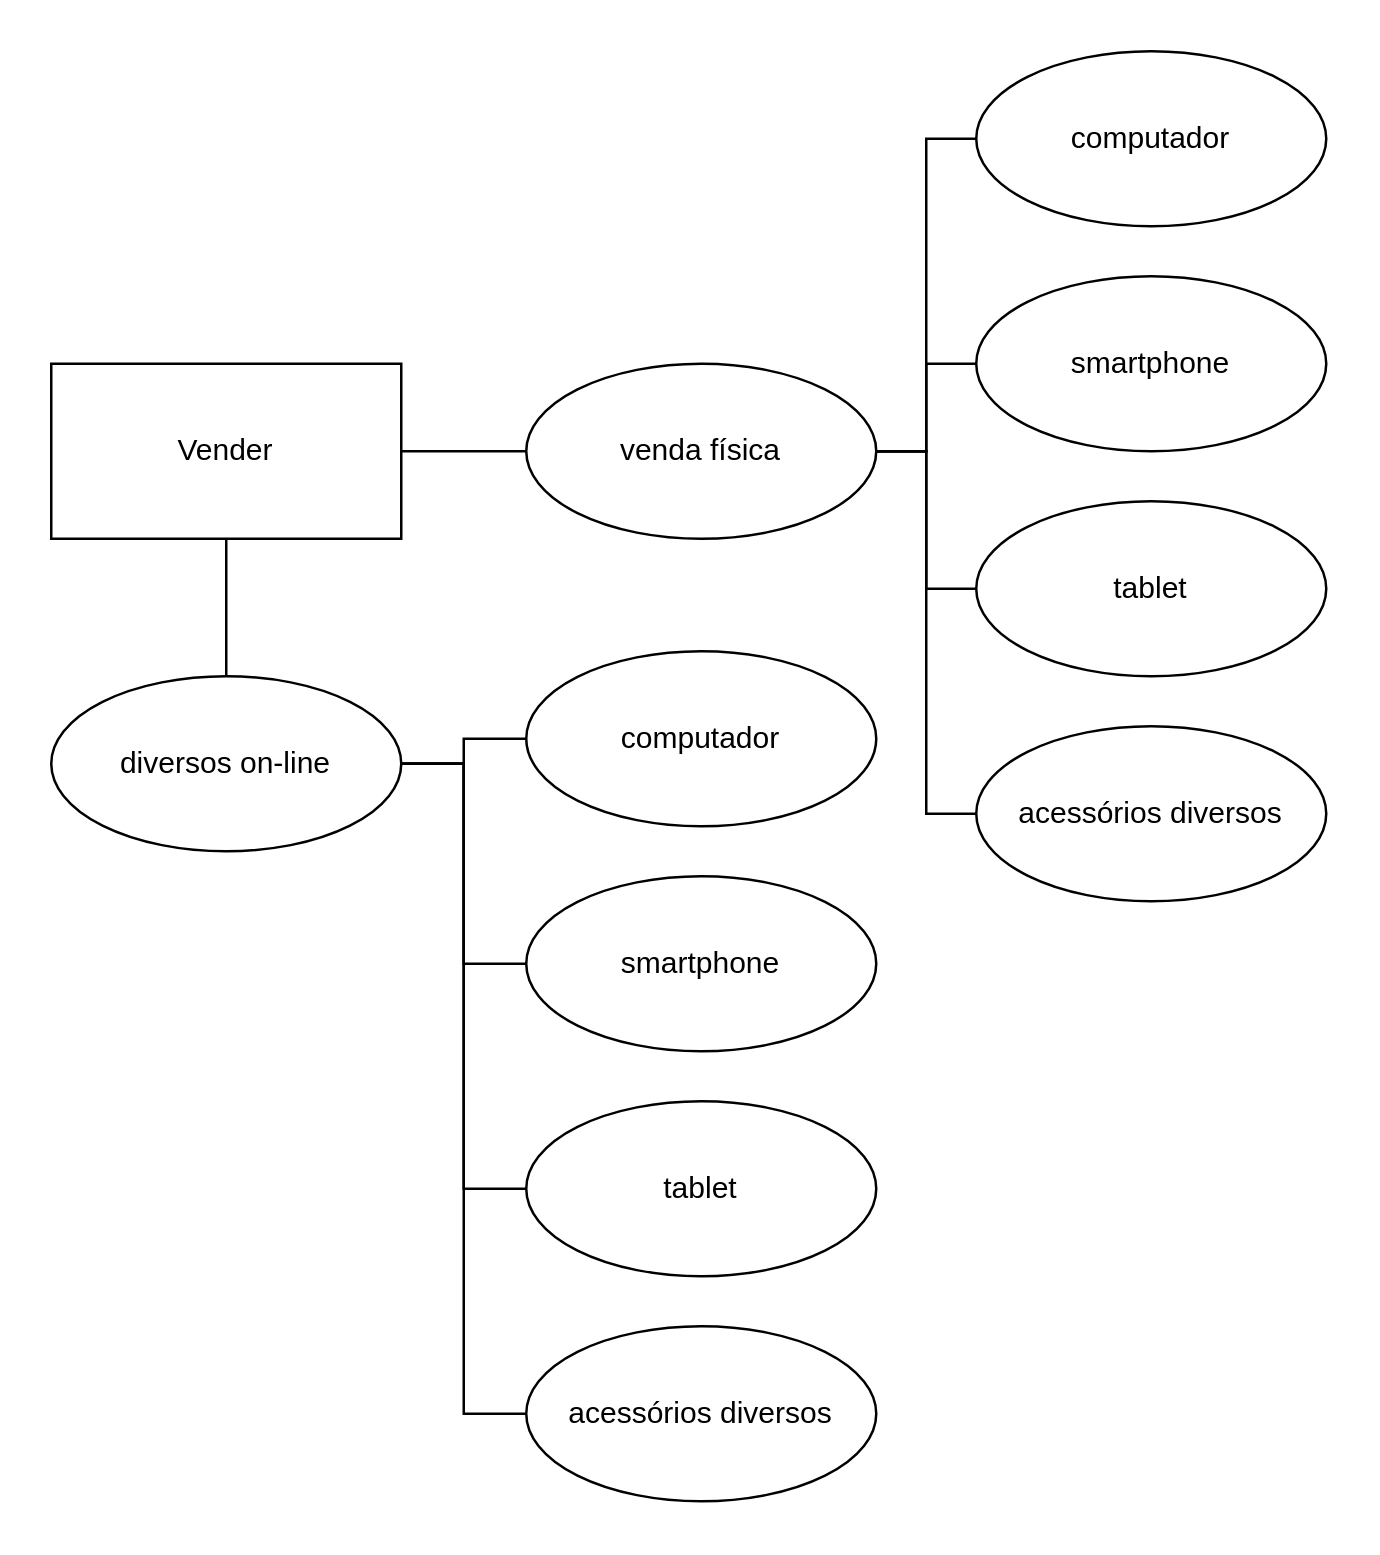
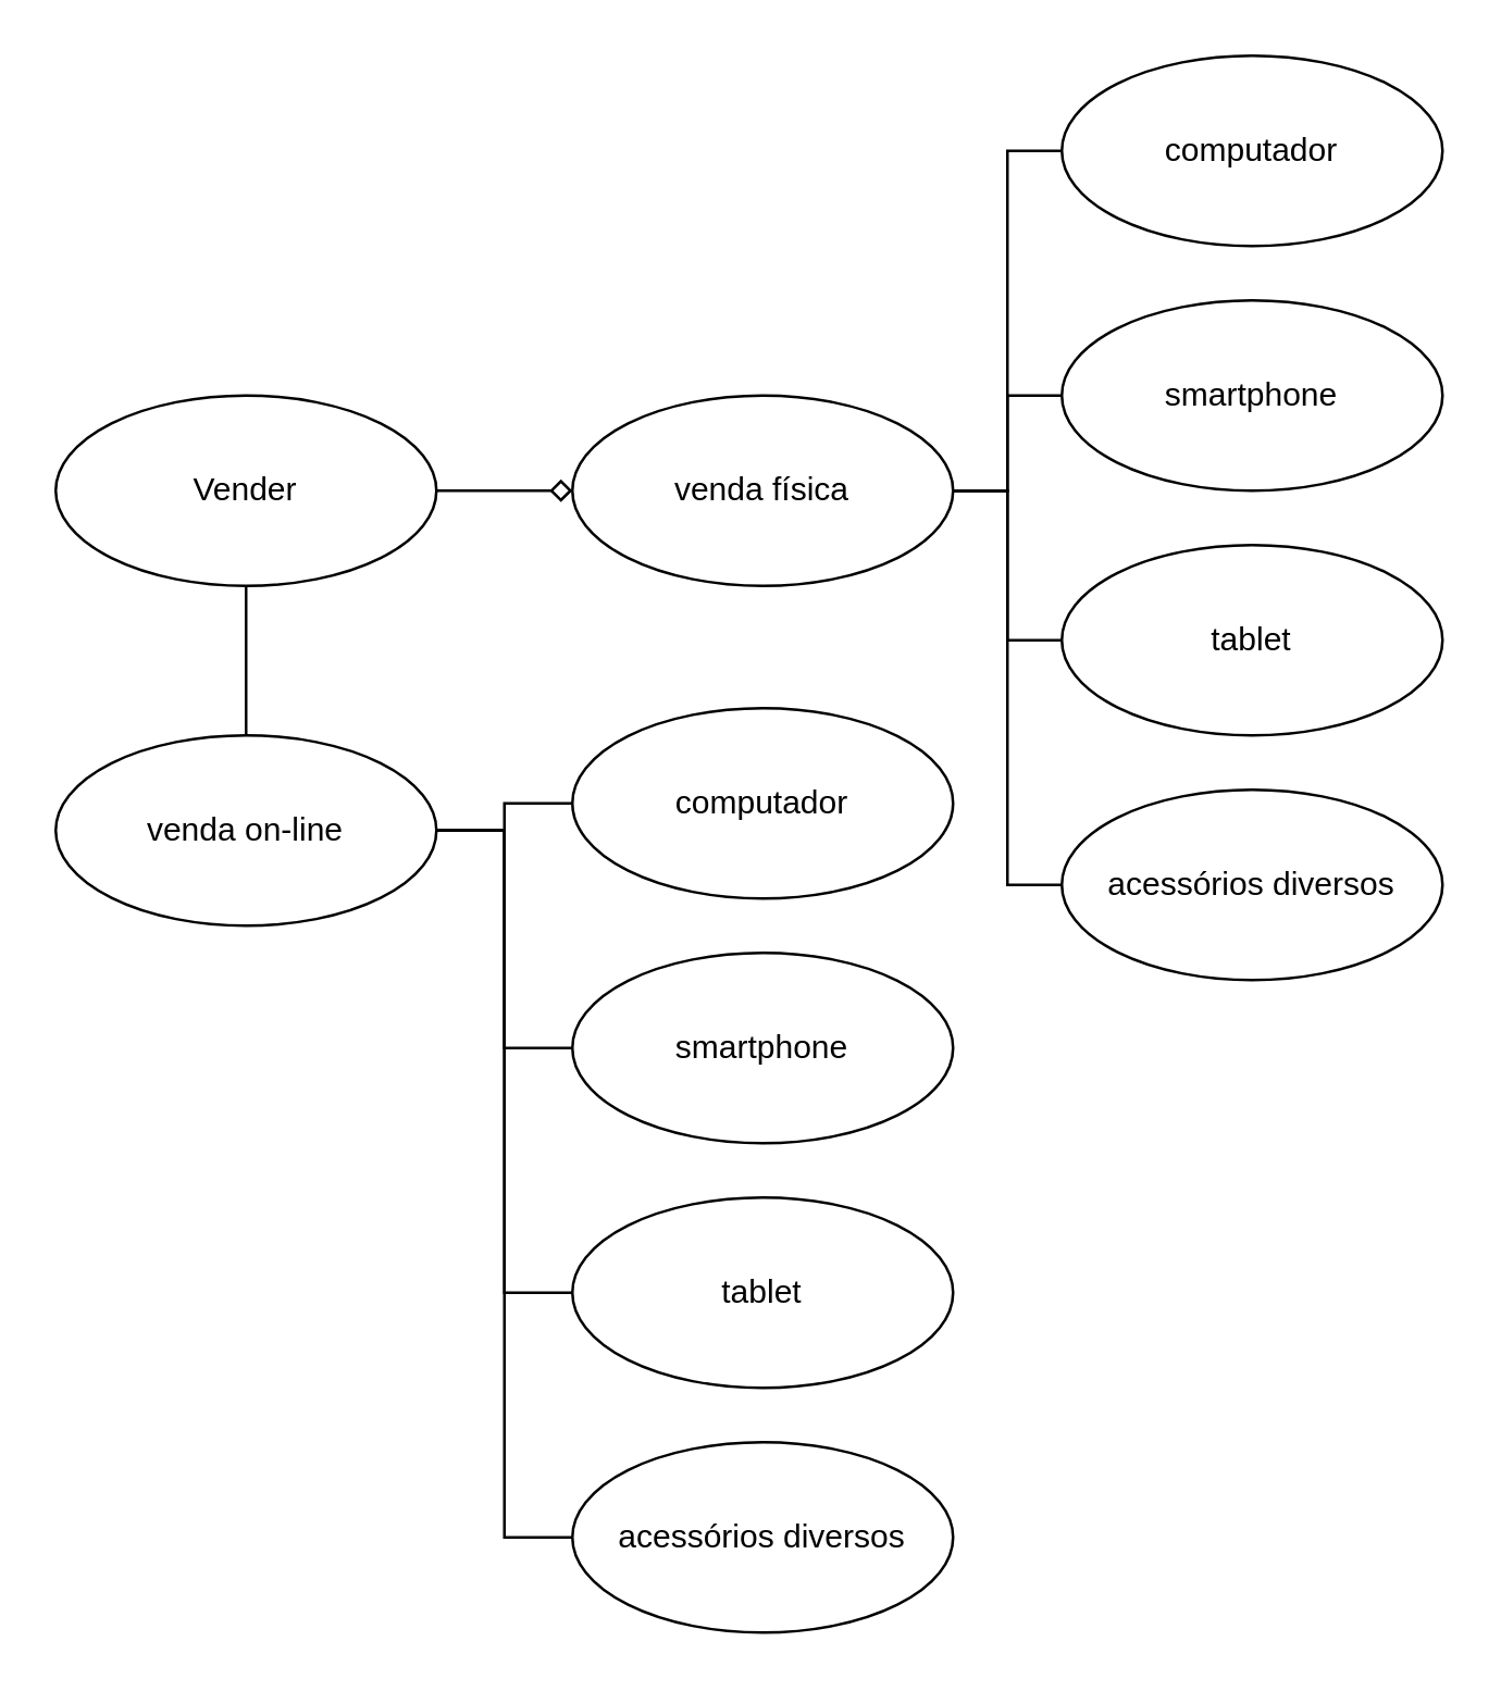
- <mxCell id="4" value="Vender" style="whiteSpace=wrap;html=1;rounded=0;" vertex="1" parent="1"><mxGeometry x="20" y="145" width="140" height="70" as="geometry" /></mxCell>
+ <mxCell id="4" value="Vender" style="ellipse;whiteSpace=wrap;html=1;" vertex="1" parent="1"><mxGeometry x="20" y="145" width="140" height="70" as="geometry" /></mxCell>
- <mxCell id="2" style="edgeStyle=orthogonalEdgeStyle;rounded=0;orthogonalLoop=1;jettySize=auto;html=1;exitX=1;exitY=0.5;exitDx=0;exitDy=0;entryX=0;entryY=0.5;entryDx=0;entryDy=0;endArrow=none;endFill=0;" edge="1" parent="1" source="4" target="9"><mxGeometry relative="1" as="geometry" /></mxCell>
+ <mxCell id="2" style="edgeStyle=orthogonalEdgeStyle;rounded=0;orthogonalLoop=1;jettySize=auto;html=1;exitX=1;exitY=0.5;exitDx=0;exitDy=0;entryX=0;entryY=0.5;entryDx=0;entryDy=0;endArrow=diamond;endFill=0;" edge="1" parent="1" source="4" target="9"><mxGeometry relative="1" as="geometry" /></mxCell>
- <mxCell id="15" value="diversos on-line" style="ellipse;whiteSpace=wrap;html=1;" vertex="1" parent="1"><mxGeometry x="20" y="270" width="140" height="70" as="geometry" /></mxCell>
+ <mxCell id="15" value="venda on-line" style="ellipse;whiteSpace=wrap;html=1;" vertex="1" parent="1"><mxGeometry x="20" y="270" width="140" height="70" as="geometry" /></mxCell>
